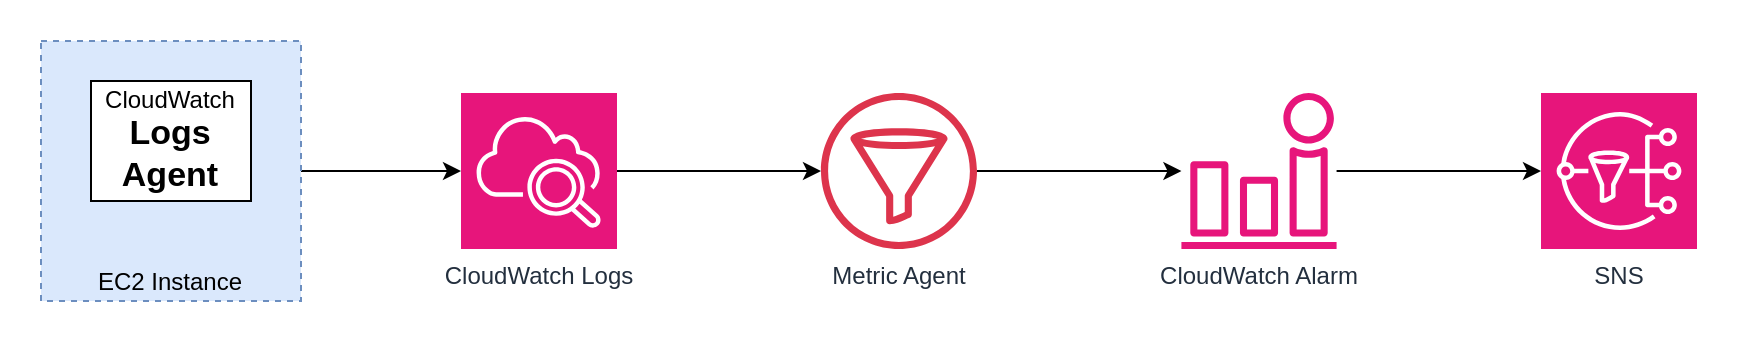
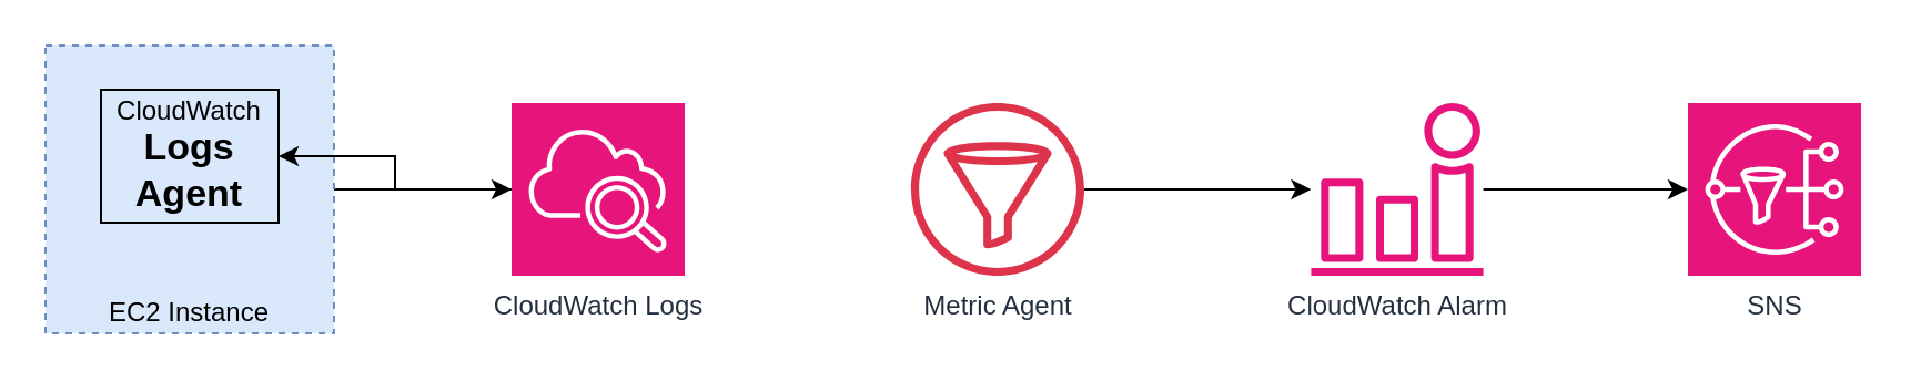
- <mxCell id="4" value="CloudWatch &lt;b&gt;&lt;font style=&quot;font-size: 17px;&quot;&gt;Logs Agent&lt;/font&gt;&lt;/b&gt;" style="rounded=0;whiteSpace=wrap;html=1;" vertex="1" parent="1"><mxGeometry x="45" y="40" width="80" height="60" as="geometry" /></mxCell>
+ <mxCell id="4" value="CloudWatch &lt;b&gt;&lt;font style=&quot;font-size: 17px;&quot;&gt;Logs Agent&lt;/font&gt;&lt;/b&gt;" style="rounded=0;whiteSpace=wrap;html=1;fillColor=#dae8fc;" vertex="1" parent="1"><mxGeometry x="45" y="40" width="80" height="60" as="geometry" /></mxCell>
- <mxCell id="5" style="edgeStyle=orthogonalEdgeStyle;rounded=0;orthogonalLoop=1;jettySize=auto;html=1;" edge="1" parent="1" source="6" target="8"><mxGeometry relative="1" as="geometry" /></mxCell>
+ <mxCell id="5" style="edgeStyle=orthogonalEdgeStyle;rounded=0;orthogonalLoop=1;jettySize=auto;html=1;" edge="1" parent="1" source="6" target="4"><mxGeometry relative="1" as="geometry" /></mxCell>
- <mxCell id="10" value="SNS" style="sketch=0;points=[[0,0,0],[0.25,0,0],[0.5,0,0],[0.75,0,0],[1,0,0],[0,1,0],[0.25,1,0],[0.5,1,0],[0.75,1,0],[1,1,0],[0,0.25,0],[0,0.5,0],[0,0.75,0],[1,0.25,0],[1,0.5,0],[1,0.75,0]];outlineConnect=0;fontColor=#232F3E;fillColor=#E7157B;strokeColor=#ffffff;dashed=0;verticalLabelPosition=bottom;verticalAlign=top;align=center;html=1;fontSize=12;fontStyle=0;aspect=fixed;shape=mxgraph.aws4.resourceIcon;resIcon=mxgraph.aws4.sns;" vertex="1" parent="1"><mxGeometry x="770" y="46" width="78" height="78" as="geometry" /></mxCell>
+ <mxCell id="10" value="SNS" style="sketch=0;points=[[0,0,0],[0.25,0,0],[0.5,0,0],[0.75,0,0],[1,0,0],[0,1,0],[0.25,1,0],[0.5,1,0],[0.75,1,0],[1,1,0],[0,0.25,0],[0,0.5,0],[0,0.75,0],[1,0.25,0],[1,0.5,0],[1,0.75,0]];outlineConnect=0;fontColor=#232F3E;fillColor=#E7157B;strokeColor=#ffffff;dashed=0;verticalLabelPosition=bottom;verticalAlign=top;align=center;html=1;fontSize=12;fontStyle=0;aspect=fixed;shape=mxgraph.aws4.resourceIcon;resIcon=mxgraph.aws4.sns;" vertex="1" parent="1"><mxGeometry x="760" y="46" width="78" height="78" as="geometry" /></mxCell>
